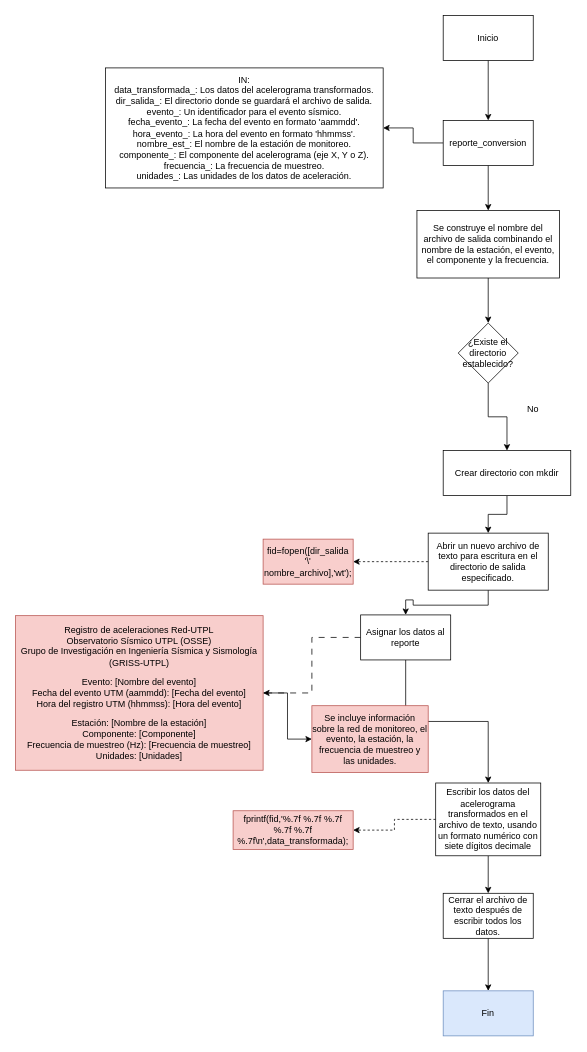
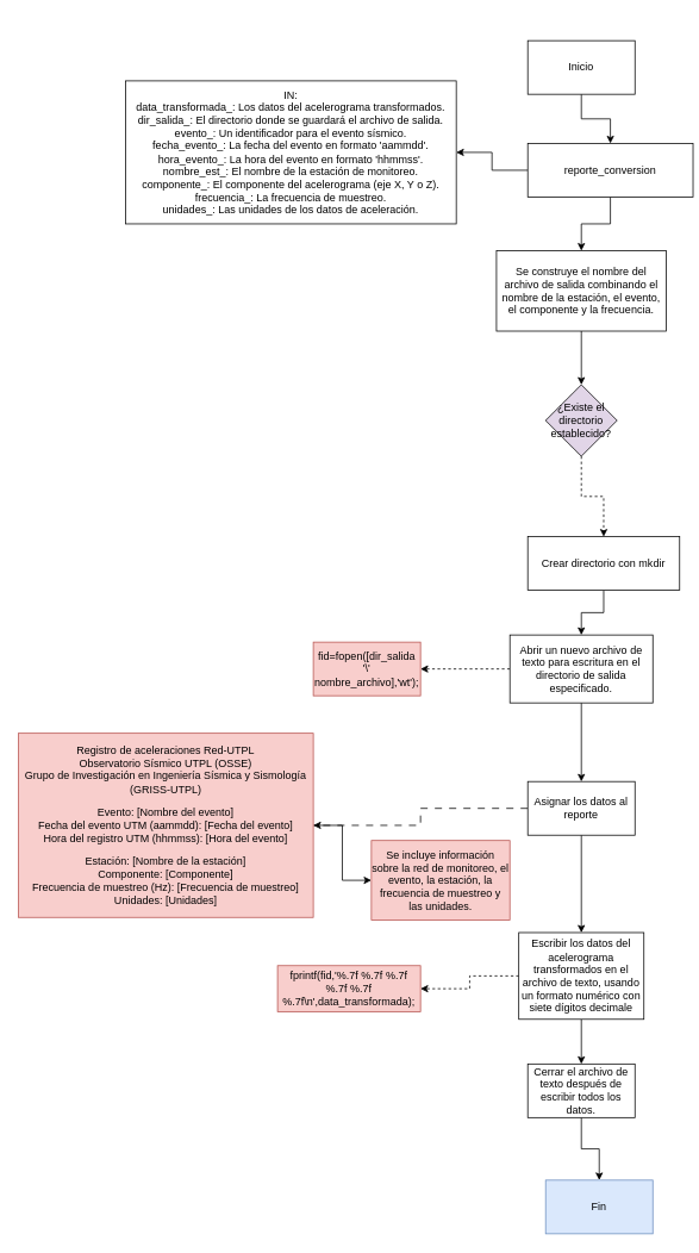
- <mxCell id="3" value="Inicio" style="rounded=0;whiteSpace=wrap;html=1;" vertex="1" parent="1"><mxGeometry x="590" y="20" width="120" height="60" as="geometry" /></mxCell>
+ <mxCell id="3" value="Inicio" style="rounded=0;whiteSpace=wrap;html=1;" vertex="1" parent="1"><mxGeometry x="590" y="45" width="120" height="60" as="geometry" /></mxCell>
- <mxCell id="6" value="reporte_conversion" style="whiteSpace=wrap;html=1;rounded=0;" vertex="1" parent="1"><mxGeometry x="590" y="160" width="120" height="60" as="geometry" /></mxCell>
+ <mxCell id="6" value="reporte_conversion" style="whiteSpace=wrap;html=1;rounded=0;" vertex="1" parent="1"><mxGeometry x="590" y="160" width="185" height="60" as="geometry" /></mxCell>
- <mxCell id="11" value="¿Existe el directorio establecido?" style="rhombus;whiteSpace=wrap;html=1;rounded=0;" vertex="1" parent="1"><mxGeometry x="610" width="80" height="80" as="geometry" y="430" /></mxCell>
+ <mxCell id="11" value="¿Existe el directorio establecido?" style="rhombus;whiteSpace=wrap;html=1;rounded=0;fillColor=#e1d5e7;" vertex="1" parent="1"><mxGeometry x="610" width="80" height="80" as="geometry" y="430" /></mxCell>
- <mxCell id="14" value="No" style="text;html=1;align=center;verticalAlign=middle;whiteSpace=wrap;rounded=0;" vertex="1" parent="1"><mxGeometry x="680" y="530" width="60" height="30" as="geometry" /></mxCell>
- <mxCell id="10" value="" style="edgeStyle=orthogonalEdgeStyle;rounded=0;orthogonalLoop=1;jettySize=auto;html=1;" edge="1" parent="1" source="11" target="13"><mxGeometry relative="1" as="geometry" /></mxCell>
+ <mxCell id="10" value="" style="edgeStyle=orthogonalEdgeStyle;rounded=0;orthogonalLoop=1;jettySize=auto;html=1;dashed=1;" edge="1" parent="1" source="11" target="13"><mxGeometry relative="1" as="geometry" /></mxCell>
- <mxCell id="21" value="Asignar los datos al reporte" style="whiteSpace=wrap;html=1;rounded=0;" vertex="1" parent="1"><mxGeometry x="480" y="819" width="120" height="60" as="geometry" /></mxCell>
+ <mxCell id="21" value="Asignar los datos al reporte" style="whiteSpace=wrap;html=1;rounded=0;" vertex="1" parent="1"><mxGeometry x="590" y="874" width="120" height="60" as="geometry" /></mxCell>
- <mxCell id="31" value="Fin" style="whiteSpace=wrap;html=1;rounded=0;fillColor=#dae8fc;strokeColor=#6c8ebf;" vertex="1" parent="1"><mxGeometry x="590" y="1320" width="120" height="60" as="geometry" /></mxCell>
+ <mxCell id="31" value="Fin" style="whiteSpace=wrap;html=1;rounded=0;fillColor=#dae8fc;strokeColor=#6c8ebf;" vertex="1" parent="1"><mxGeometry x="610" y="1320" width="120" height="60" as="geometry" /></mxCell>
